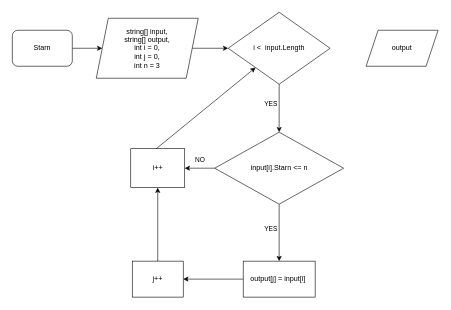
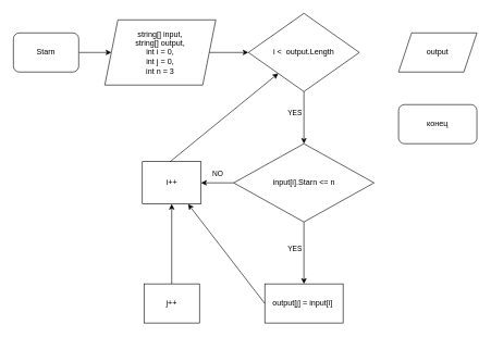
- <mxCell id="8" value="i &amp;lt; &amp;nbsp;input.Length" style="rhombus;whiteSpace=wrap;html=1;" vertex="1" parent="1"><mxGeometry x="380" y="20" width="170" height="120" as="geometry" /></mxCell>
+ <mxCell id="8" value="i &amp;lt; &amp;nbsp;output.Length" style="rhombus;whiteSpace=wrap;html=1;" vertex="1" parent="1"><mxGeometry x="380" y="20" width="170" height="120" as="geometry" /></mxCell>
+ <mxCell id="10" value="конец" style="rounded=1;whiteSpace=wrap;html=1;" vertex="1" parent="1"><mxGeometry x="610" y="160" width="120" height="60" as="geometry" /></mxCell>
- <mxCell id="18" value="" style="endArrow=classic;html=1;rounded=0;exitX=0;exitY=0.5;exitDx=0;exitDy=0;entryX=1;entryY=0.5;entryDx=0;entryDy=0;" edge="1" parent="1" source="14" target="17"><mxGeometry width="50" height="50" relative="1" as="geometry"><mxPoint x="420" y="330" as="sourcePoint" /><mxPoint x="470" y="280" as="targetPoint" /></mxGeometry></mxCell>
+ <mxCell id="18" value="" style="endArrow=classic;html=1;rounded=0;exitX=0;exitY=0.5;exitDx=0;exitDy=0;" edge="1" parent="1" source="14" target="15"><mxGeometry width="50" height="50" relative="1" as="geometry"><mxPoint x="420" y="330" as="sourcePoint" /><mxPoint x="470" y="280" as="targetPoint" /></mxGeometry></mxCell>
